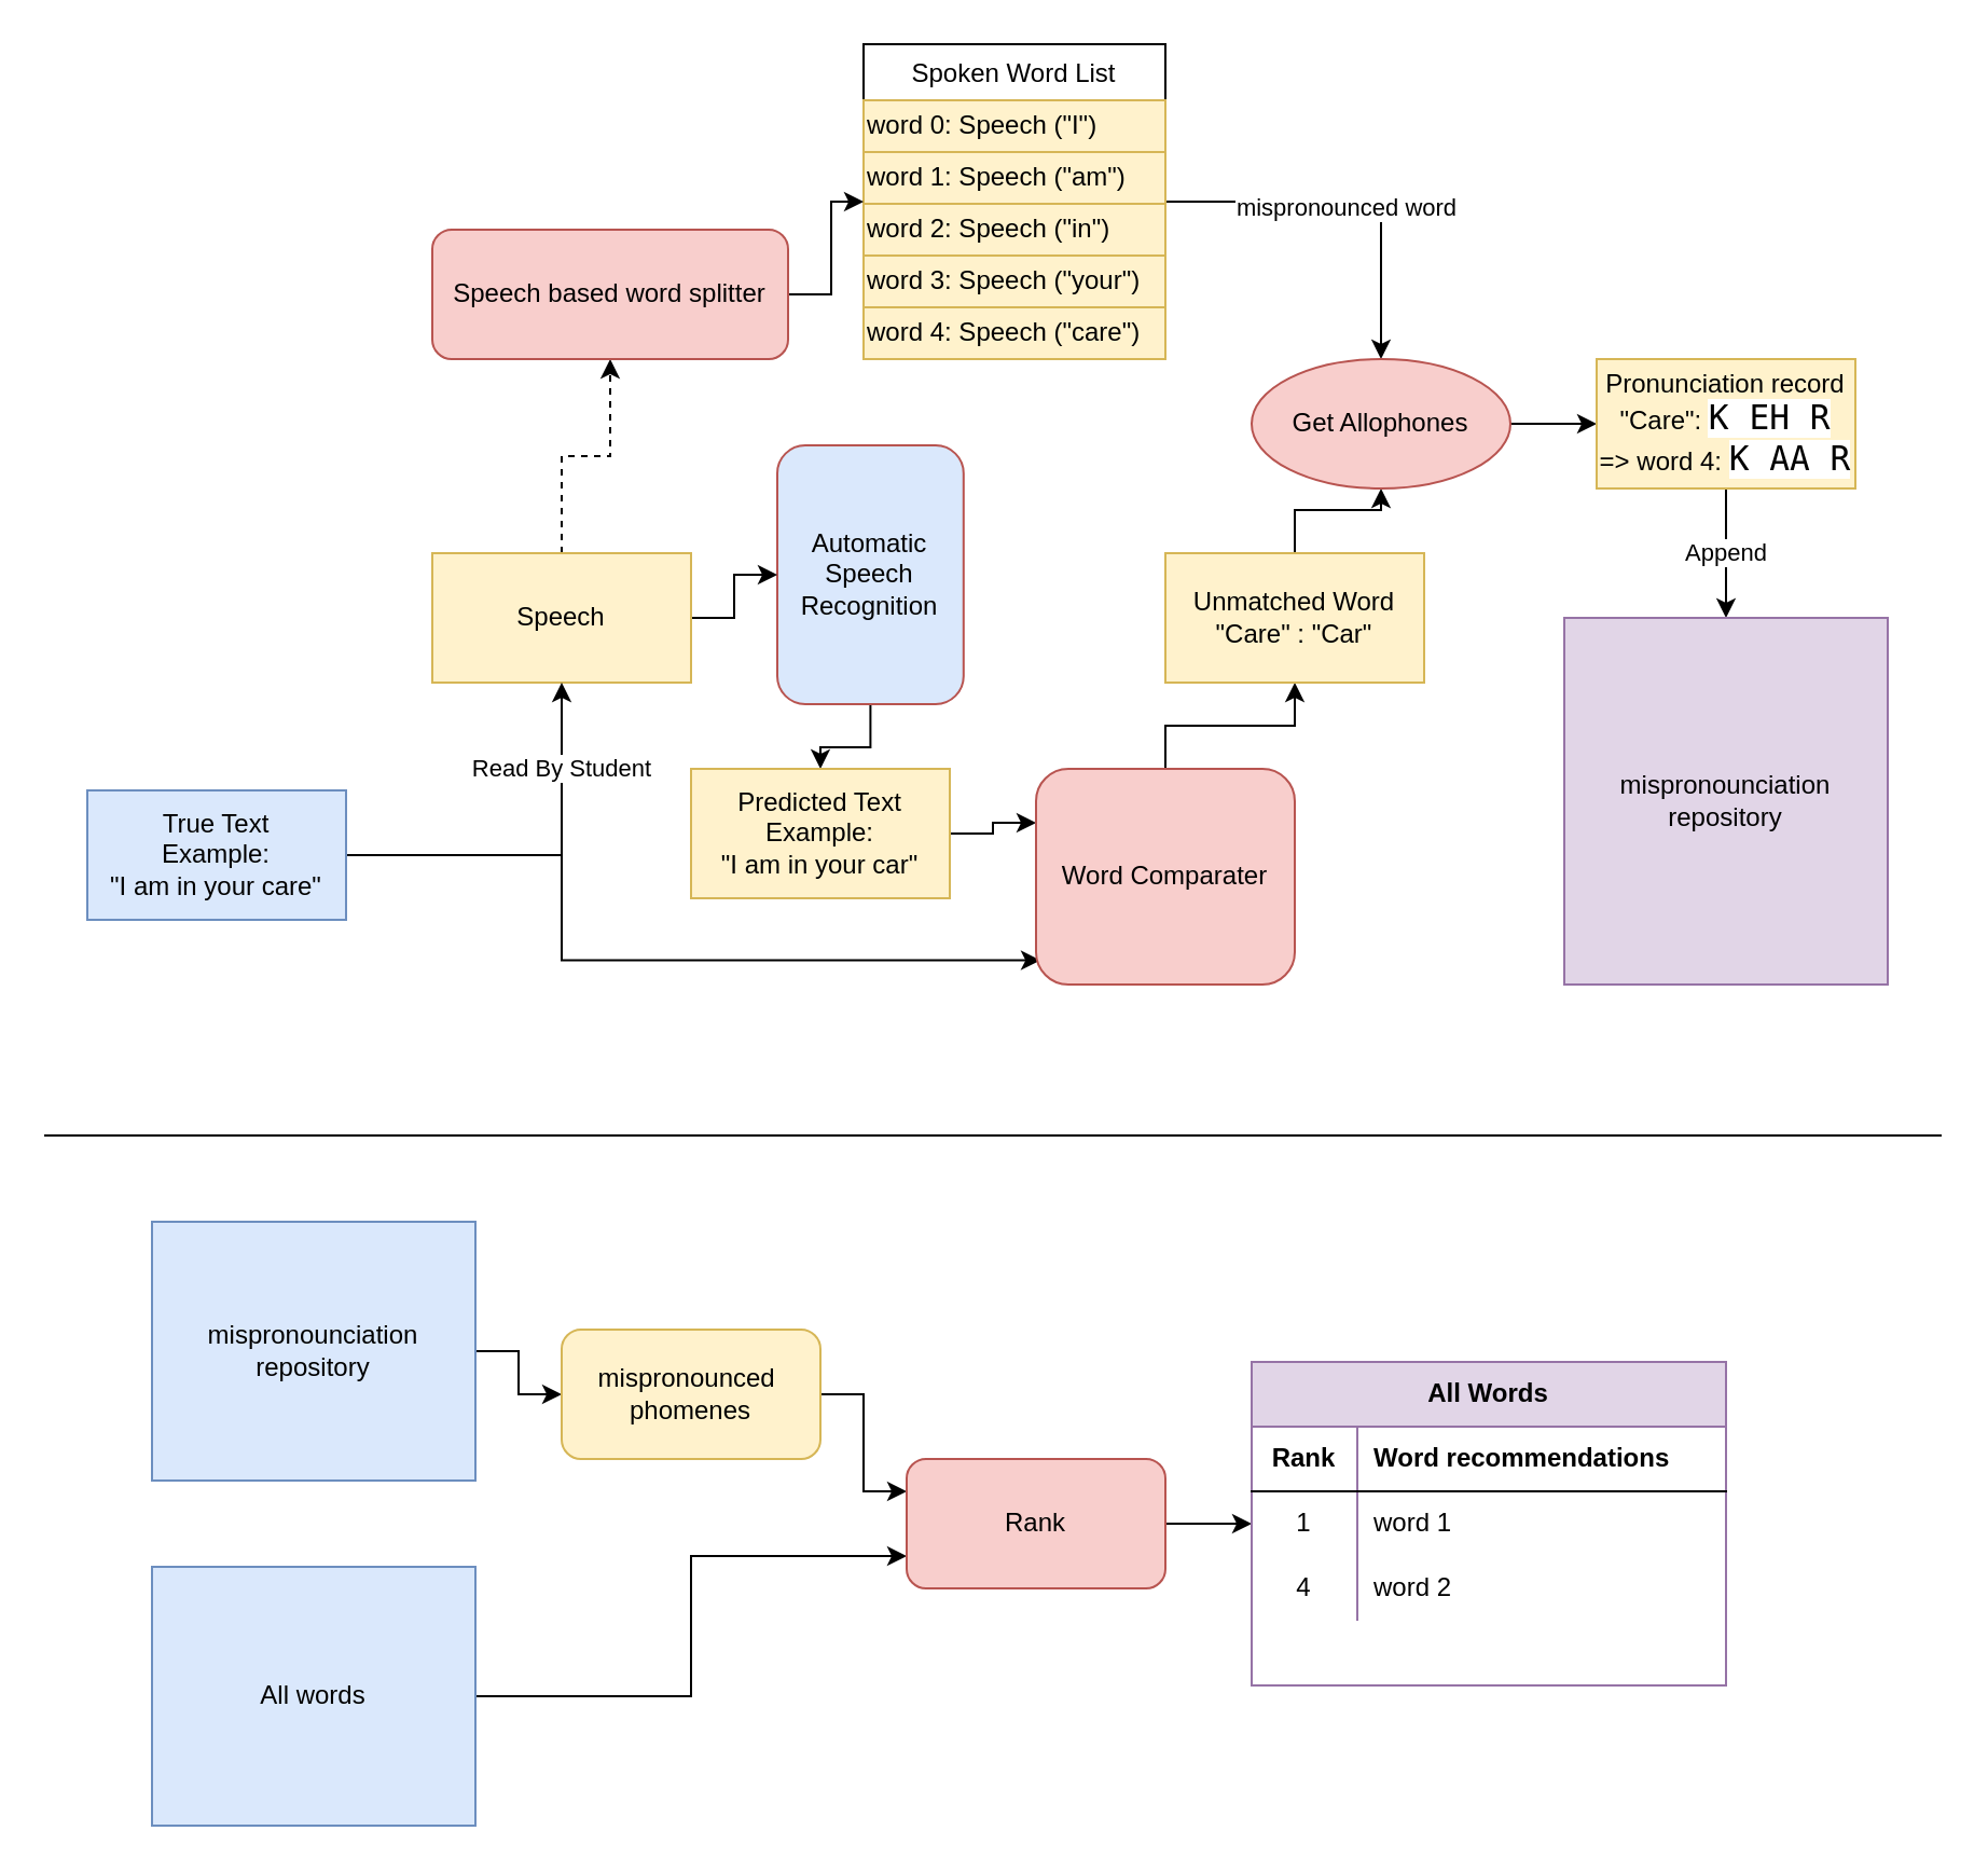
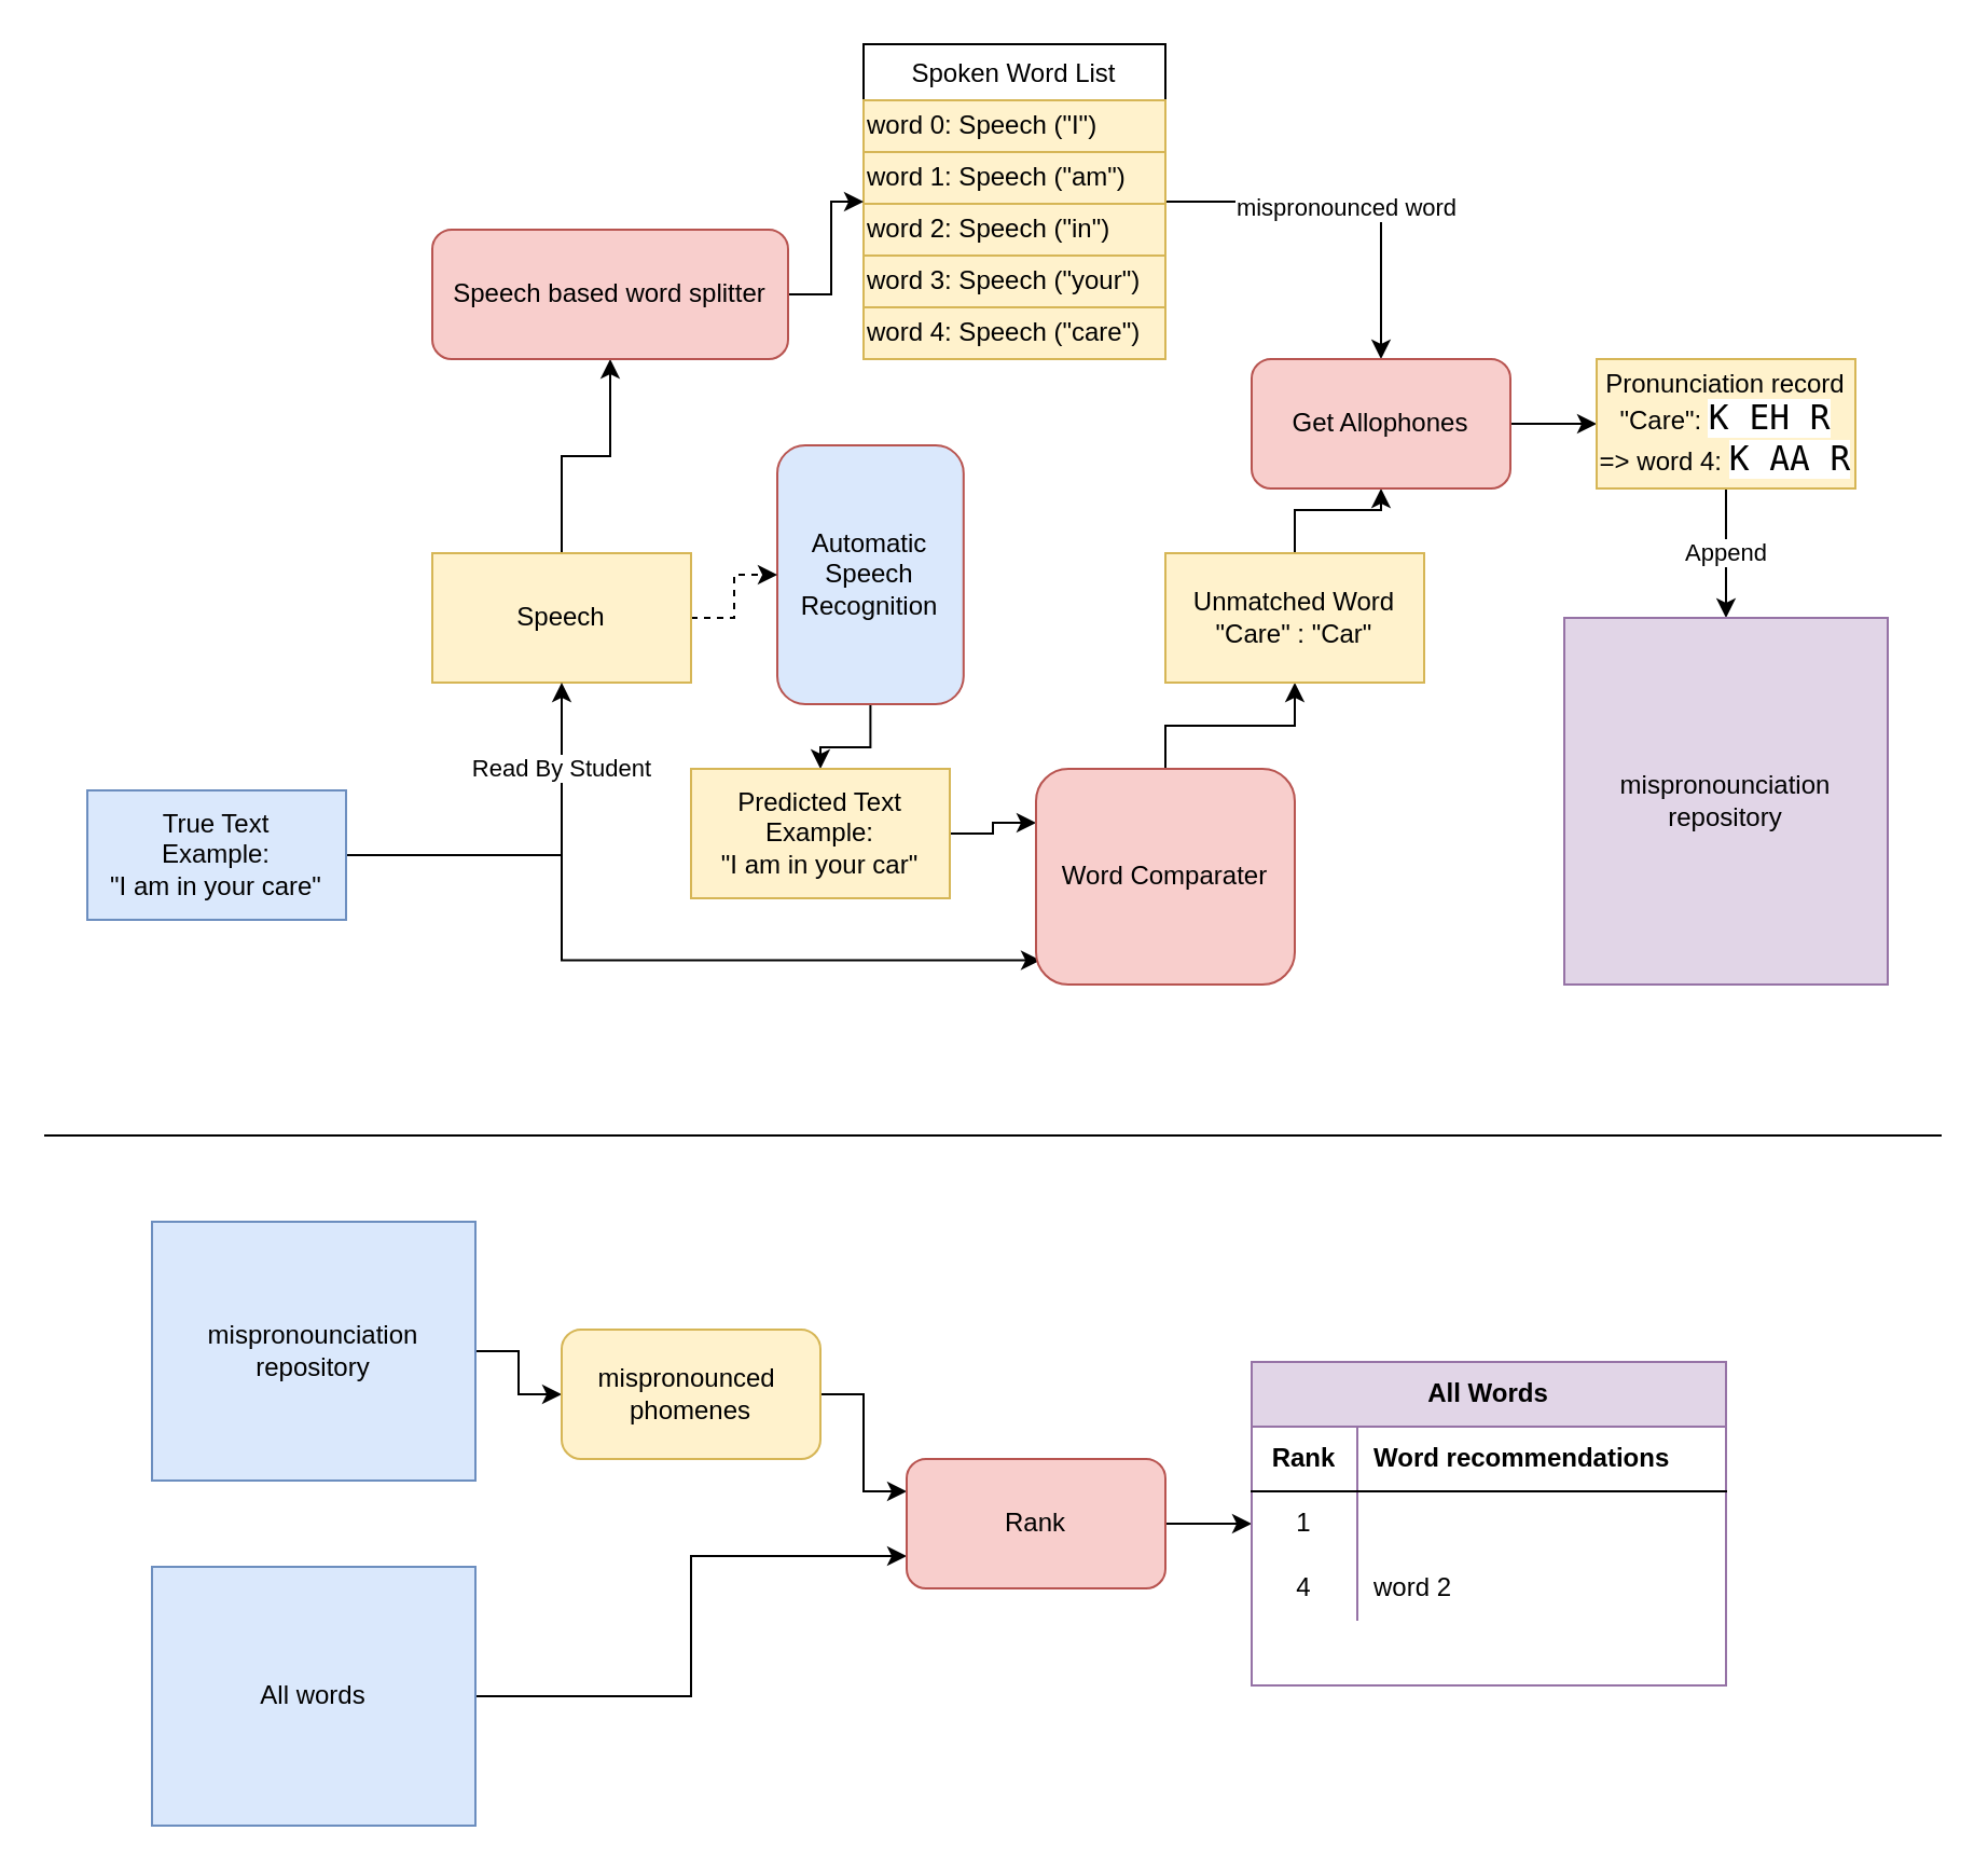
- <mxCell id="28" value="Get Allophones" style="ellipse;whiteSpace=wrap;html=1;fillColor=#f8cecc;strokeColor=#b85450;" vertex="1" parent="1"><mxGeometry x="580" y="166" width="120" height="60" as="geometry" /></mxCell>
+ <mxCell id="28" value="Get Allophones" style="rounded=1;whiteSpace=wrap;html=1;fillColor=#f8cecc;strokeColor=#b85450;" vertex="1" parent="1"><mxGeometry x="580" y="166" width="120" height="60" as="geometry" /></mxCell>
- <mxCell id="5" style="edgeStyle=orthogonalEdgeStyle;rounded=0;orthogonalLoop=1;jettySize=auto;html=1;entryX=0.5;entryY=1;entryDx=0;entryDy=0;dashed=1;" edge="1" parent="1" source="6" target="22"><mxGeometry relative="1" as="geometry"><mxPoint x="260" y="166" as="targetPoint" /></mxGeometry></mxCell>
+ <mxCell id="5" style="edgeStyle=orthogonalEdgeStyle;rounded=0;orthogonalLoop=1;jettySize=auto;html=1;entryX=0.5;entryY=1;entryDx=0;entryDy=0;" edge="1" parent="1" source="6" target="22"><mxGeometry relative="1" as="geometry"><mxPoint x="260" y="166" as="targetPoint" /></mxGeometry></mxCell>
- <mxCell id="4" style="edgeStyle=orthogonalEdgeStyle;rounded=0;orthogonalLoop=1;jettySize=auto;html=1;entryX=0;entryY=0.5;entryDx=0;entryDy=0;" parent="1" source="6" target="3" edge="1"><mxGeometry relative="1" as="geometry" /></mxCell>
+ <mxCell id="4" style="edgeStyle=orthogonalEdgeStyle;rounded=0;orthogonalLoop=1;jettySize=auto;html=1;entryX=0;entryY=0.5;entryDx=0;entryDy=0;dashed=1;" parent="1" source="6" target="3" edge="1"><mxGeometry relative="1" as="geometry" /></mxCell>
- <mxCell id="46" value="word 1" style="shape=partialRectangle;html=1;whiteSpace=wrap;connectable=0;fillColor=none;top=0;left=0;bottom=0;right=0;align=left;spacingLeft=6;overflow=hidden;" vertex="1" parent="44"><mxGeometry x="49" width="171" height="30" as="geometry" /></mxCell>
